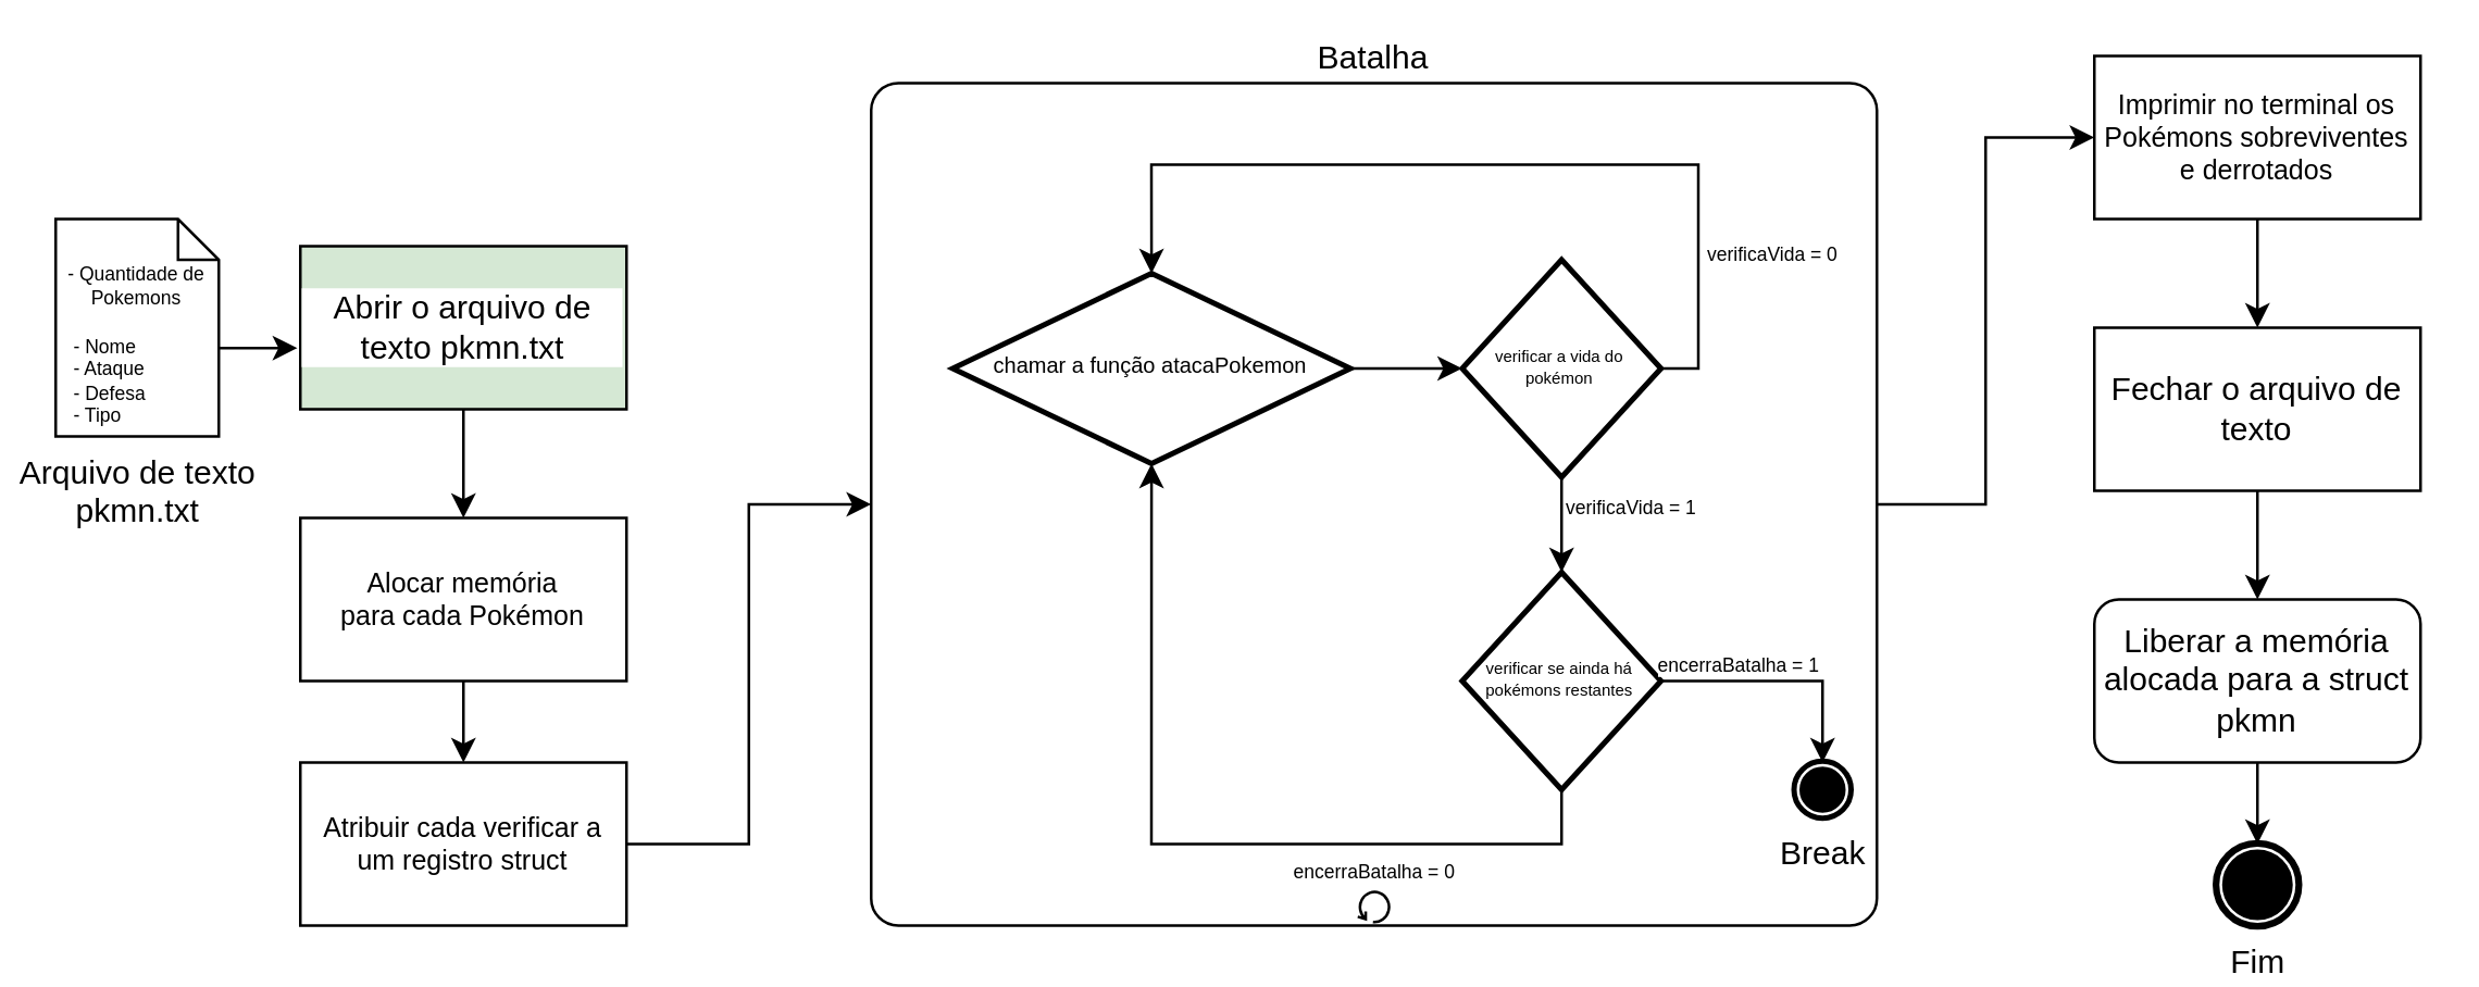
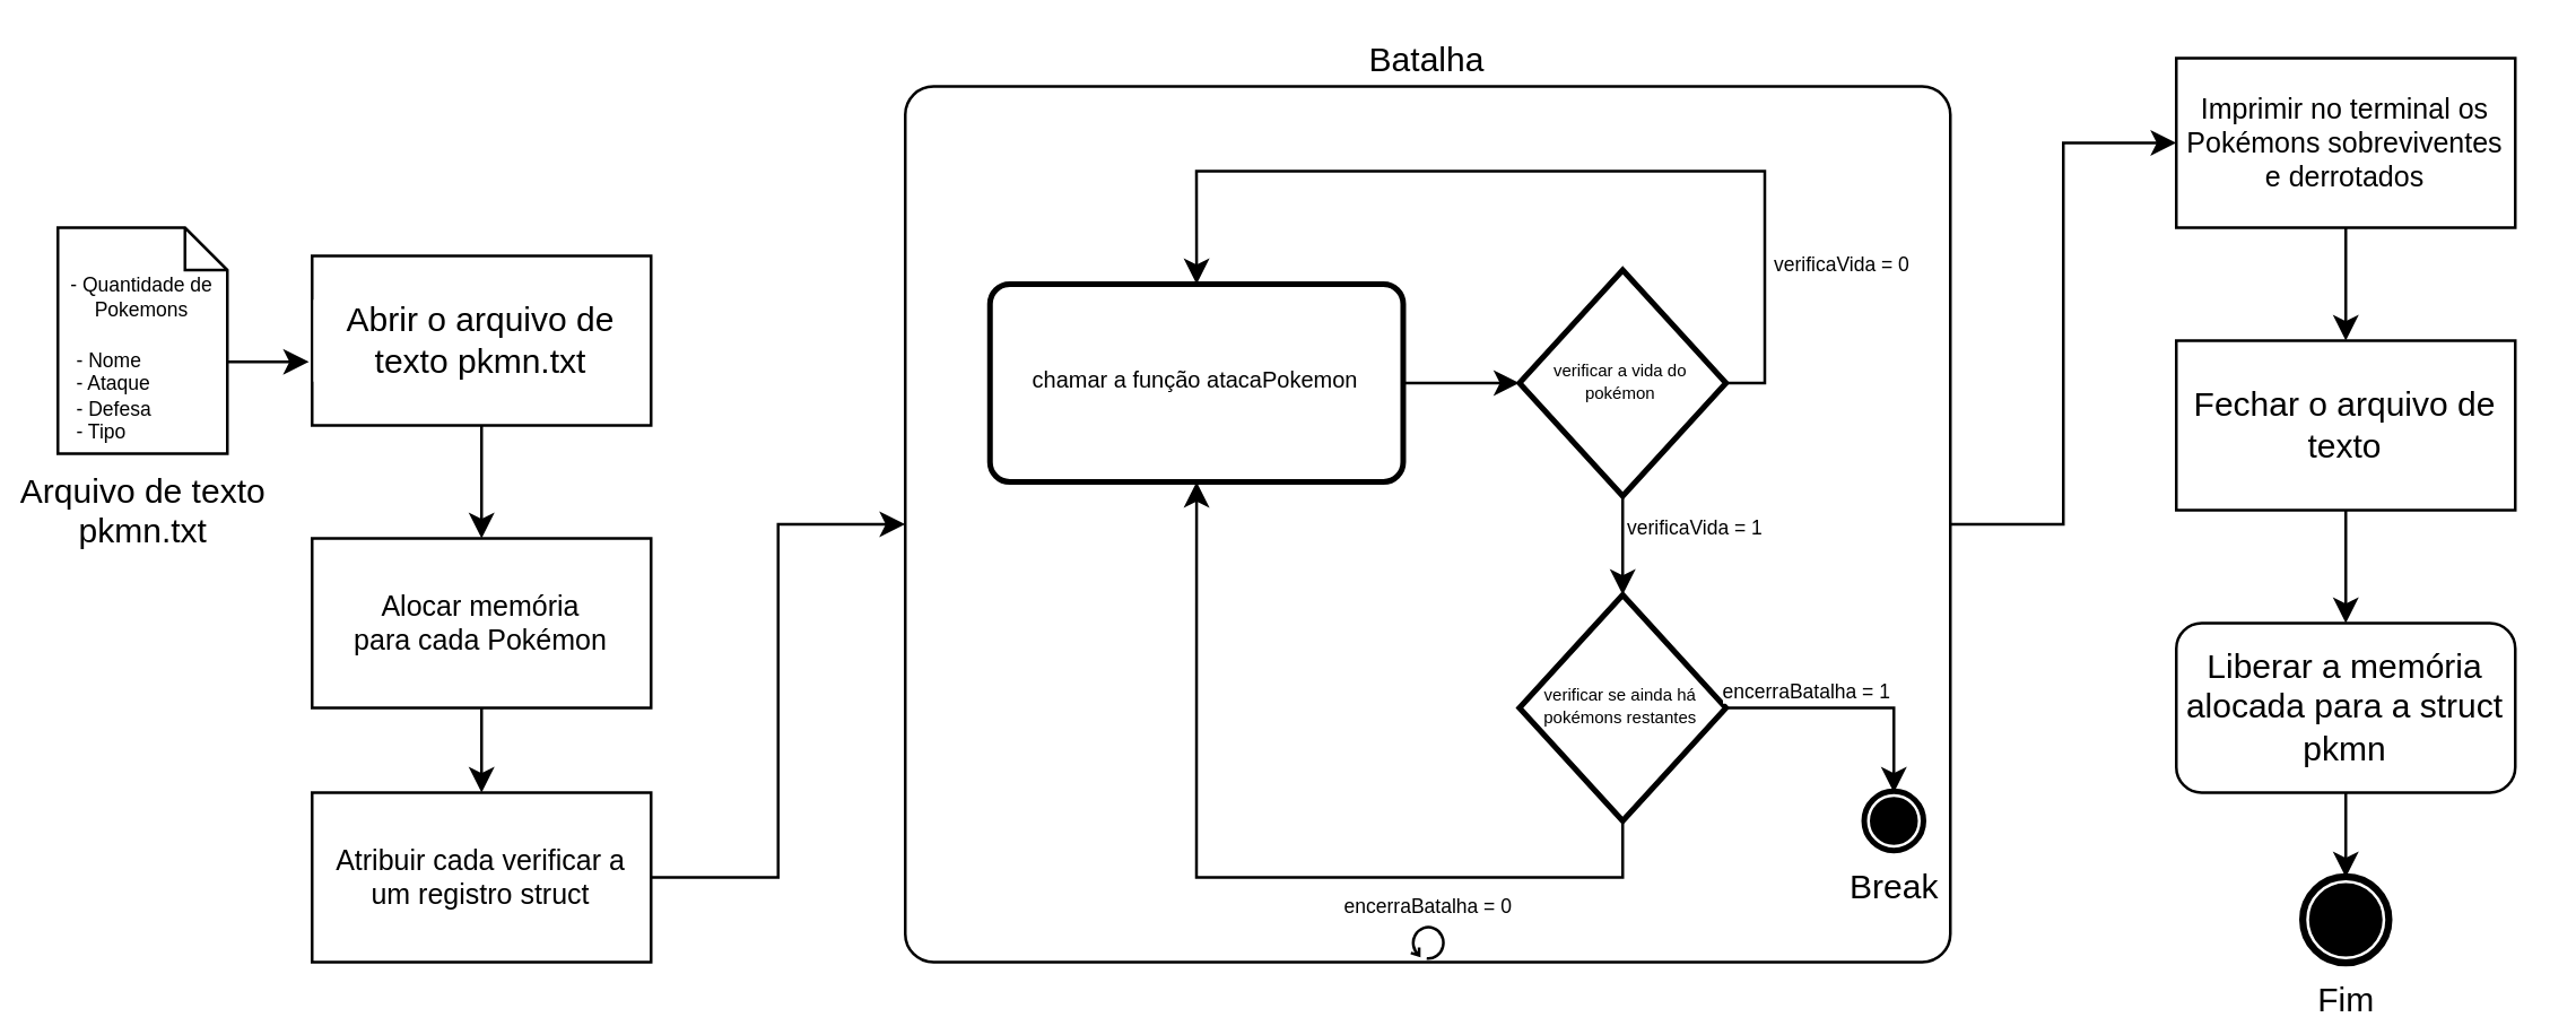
- <mxCell id="9" value="Abrir o arquivo de texto pkmn.txt" style="whiteSpace=wrap;html=1;labelBackgroundColor=#ffffff;fillColor=#d5e8d4;" vertex="1" parent="1"><mxGeometry x="110" y="90" width="120" height="60" as="geometry" /></mxCell>
+ <mxCell id="9" value="Abrir o arquivo de texto pkmn.txt" style="whiteSpace=wrap;html=1;labelBackgroundColor=#ffffff;" vertex="1" parent="1"><mxGeometry x="110" y="90" width="120" height="60" as="geometry" /></mxCell>
- <mxCell id="14" value="&lt;font style=&quot;font-size: 8px;&quot;&gt;chamar a função atacaPokemon&lt;/font&gt;" style="rhombus;whiteSpace=wrap;html=1;absoluteArcSize=1;arcSize=14;strokeWidth=2;labelPosition=center;verticalLabelPosition=middle;align=center;verticalAlign=middle;spacingTop=-5;fontStyle=0;" vertex="1" parent="12"><mxGeometry x="30.003" y="70" width="146.286" height="70" as="geometry" /></mxCell>
+ <mxCell id="14" value="&lt;font style=&quot;font-size: 8px;&quot;&gt;chamar a função atacaPokemon&lt;/font&gt;" style="rounded=1;whiteSpace=wrap;html=1;absoluteArcSize=1;arcSize=14;strokeWidth=2;labelPosition=center;verticalLabelPosition=middle;align=center;verticalAlign=middle;spacingTop=-5;fontStyle=0" vertex="1" parent="12"><mxGeometry x="30.003" y="70" width="146.286" height="70" as="geometry" /></mxCell>
